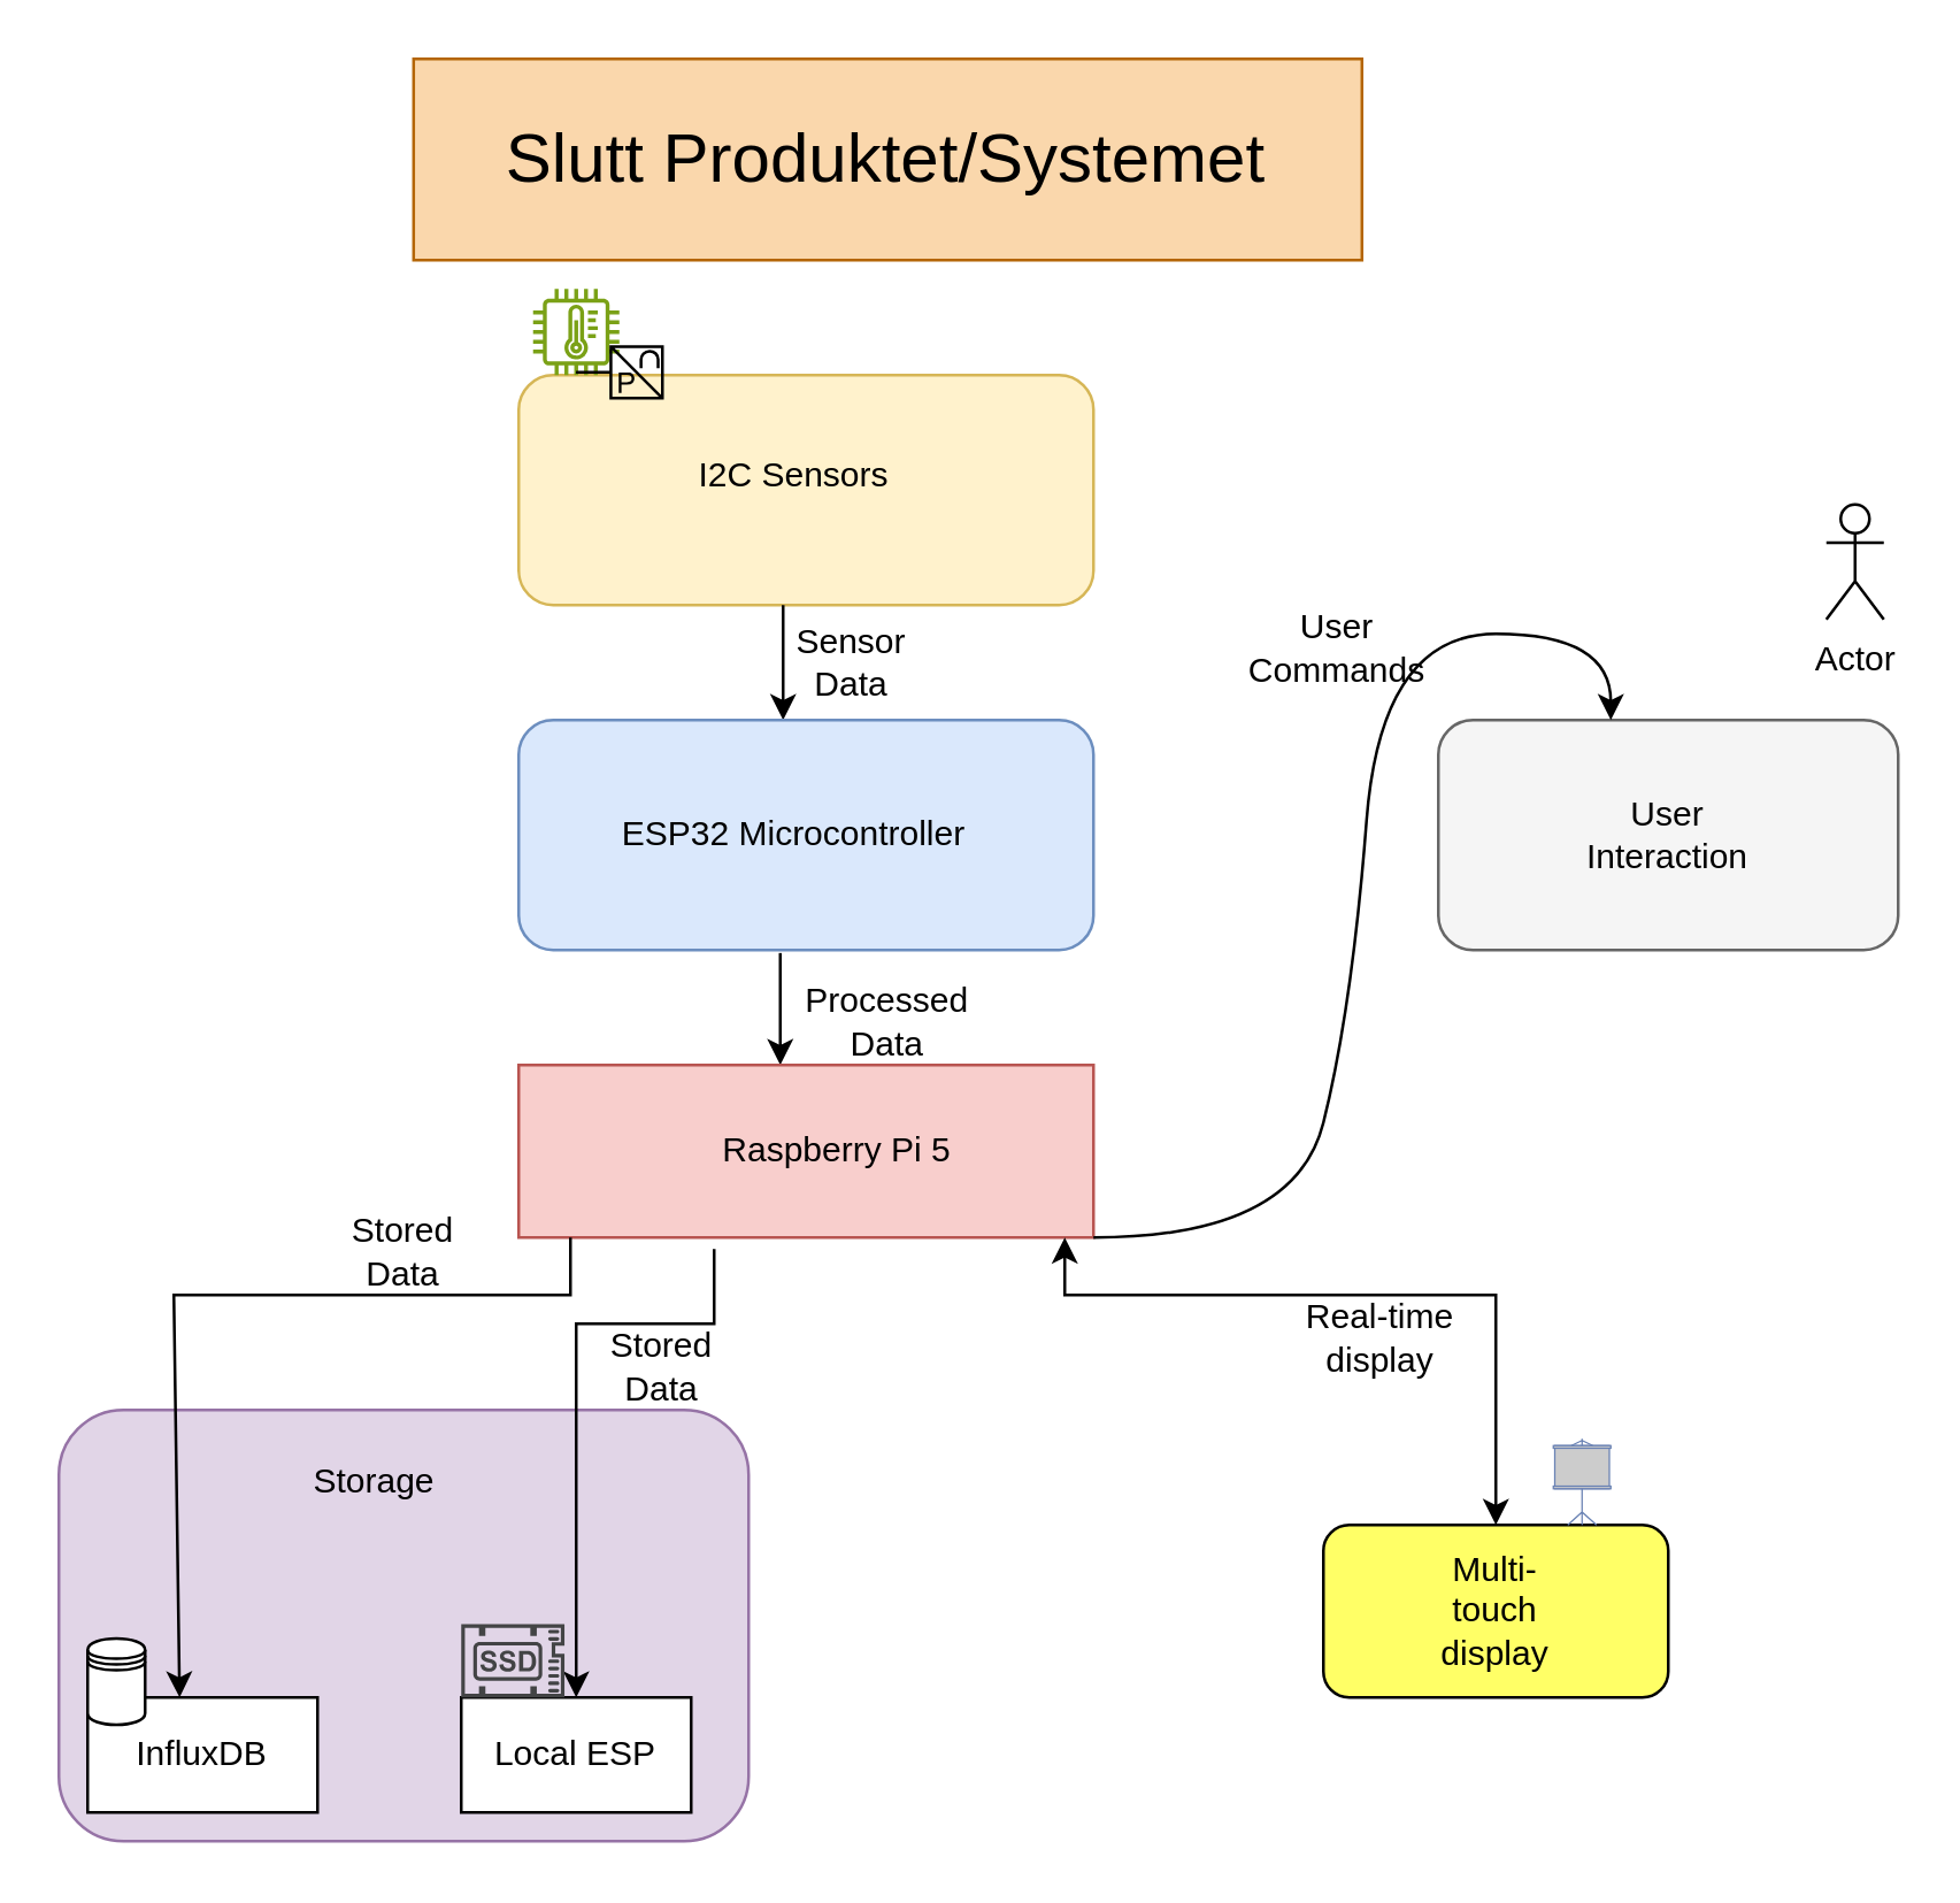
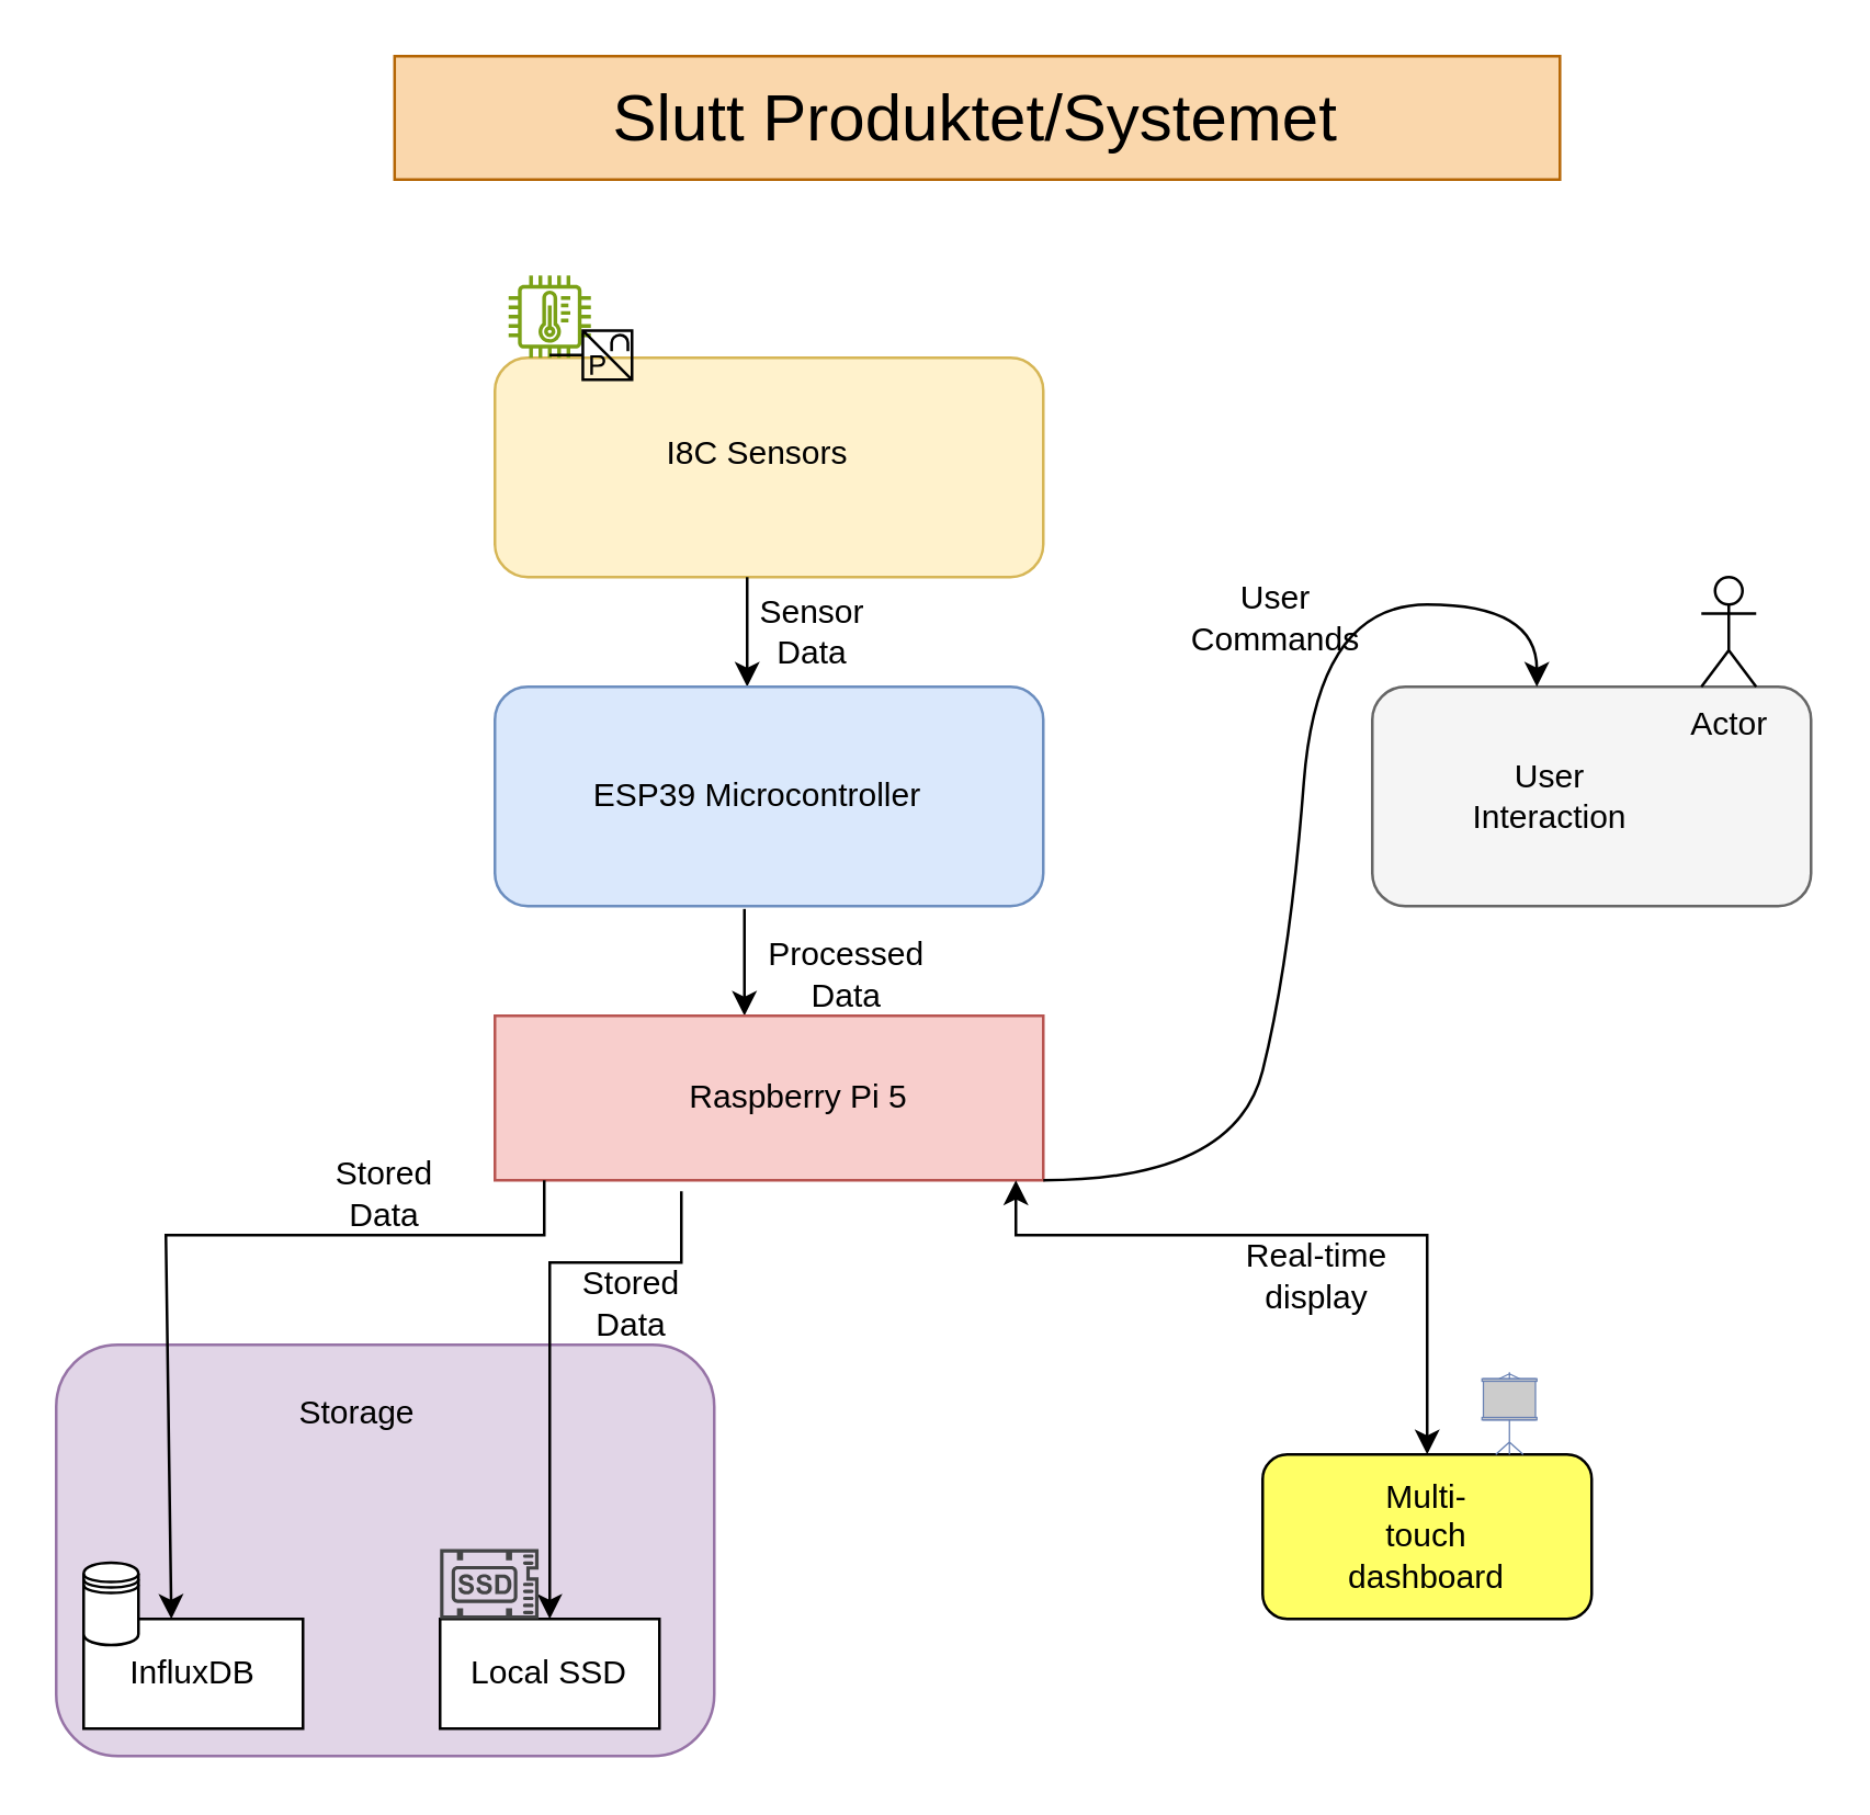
- <mxCell id="36" value="&lt;font style=&quot;font-size: 24px;&quot;&gt;Slutt Produktet/Systemet&lt;/font&gt;" style="text;html=1;align=center;verticalAlign=middle;whiteSpace=wrap;rounded=0;fillColor=#fad7ac;strokeColor=#b46504;" vertex="1" parent="1"><mxGeometry x="143.42" y="20" width="330" height="70" as="geometry" /></mxCell>
+ <mxCell id="36" value="&lt;font style=&quot;font-size: 24px;&quot;&gt;Slutt Produktet/Systemet&lt;/font&gt;" style="text;html=1;align=center;verticalAlign=middle;whiteSpace=wrap;rounded=0;fillColor=#fad7ac;strokeColor=#b46504;" vertex="1" parent="1"><mxGeometry x="143.42" y="20" width="425" height="45" as="geometry" /></mxCell>
- <mxCell id="3" value="I2C Sensors" style="text;html=1;align=center;verticalAlign=middle;whiteSpace=wrap;rounded=0;" parent="1" vertex="1"><mxGeometry x="195.92" y="150" width="160" height="30" as="geometry" /></mxCell>
+ <mxCell id="3" value="I8C Sensors" style="text;html=1;align=center;verticalAlign=middle;whiteSpace=wrap;rounded=0;" parent="1" vertex="1"><mxGeometry x="195.92" y="150" width="160" height="30" as="geometry" /></mxCell>
- <mxCell id="28" value="Actor" style="shape=umlActor;verticalLabelPosition=bottom;verticalAlign=top;html=1;outlineConnect=0;" parent="1" vertex="1"><mxGeometry x="635" y="175" width="20" height="40" as="geometry" /></mxCell>
+ <mxCell id="28" value="Actor" style="shape=umlActor;verticalLabelPosition=bottom;verticalAlign=top;html=1;outlineConnect=0;" parent="1" vertex="1"><mxGeometry x="620" y="210" width="20" height="40" as="geometry" /></mxCell>
- <mxCell id="6" value="ESP32 Microcontroller" style="text;html=1;align=center;verticalAlign=middle;whiteSpace=wrap;rounded=0;" parent="1" vertex="1"><mxGeometry x="205.92" y="265" width="140" height="50" as="geometry" /></mxCell>
+ <mxCell id="6" value="ESP39 Microcontroller" style="text;html=1;align=center;verticalAlign=middle;whiteSpace=wrap;rounded=0;" parent="1" vertex="1"><mxGeometry x="205.92" y="265" width="140" height="50" as="geometry" /></mxCell>
- <mxCell id="27" value="User Interaction" style="text;html=1;align=center;verticalAlign=middle;whiteSpace=wrap;rounded=0;" parent="1" vertex="1"><mxGeometry x="550" y="275" width="60" height="30" as="geometry" /></mxCell>
+ <mxCell id="27" value="User Interaction" style="text;html=1;align=center;verticalAlign=middle;whiteSpace=wrap;rounded=0;" parent="1" vertex="1"><mxGeometry x="535" y="275" width="60" height="30" as="geometry" /></mxCell>
- <mxCell id="20" value="Multi-touch display" style="text;html=1;align=center;verticalAlign=middle;whiteSpace=wrap;rounded=0;" parent="1" vertex="1"><mxGeometry x="490" y="545" width="60" height="30" as="geometry" /></mxCell>
+ <mxCell id="20" value="Multi-touch dashboard" style="text;html=1;align=center;verticalAlign=middle;whiteSpace=wrap;rounded=0;" parent="1" vertex="1"><mxGeometry x="490" y="545" width="60" height="30" as="geometry" /></mxCell>
- <mxCell id="14" value="Local ESP" style="text;html=1;align=center;verticalAlign=middle;whiteSpace=wrap;rounded=0;" parent="1" vertex="1"><mxGeometry x="170" y="595" width="60" height="30" as="geometry" /></mxCell>
+ <mxCell id="14" value="Local SSD" style="text;html=1;align=center;verticalAlign=middle;whiteSpace=wrap;rounded=0;" parent="1" vertex="1"><mxGeometry x="170" y="595" width="60" height="30" as="geometry" /></mxCell>
